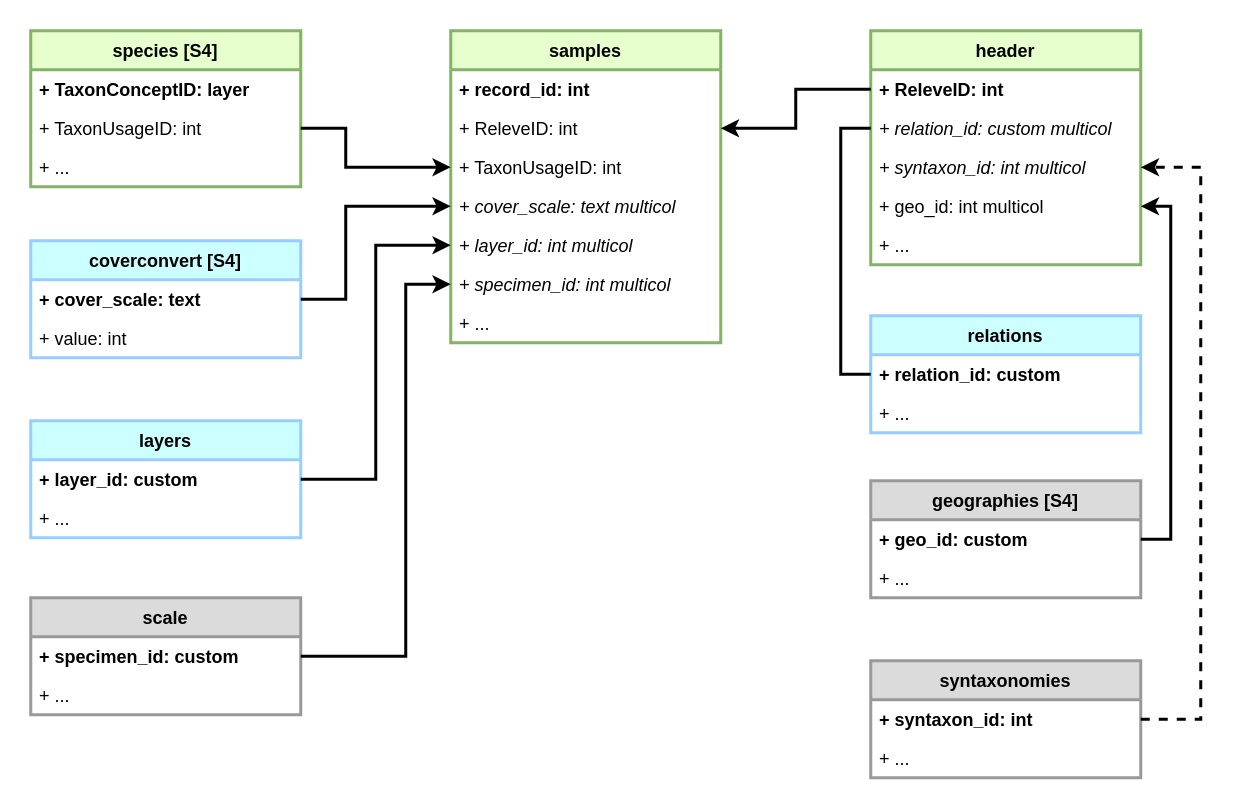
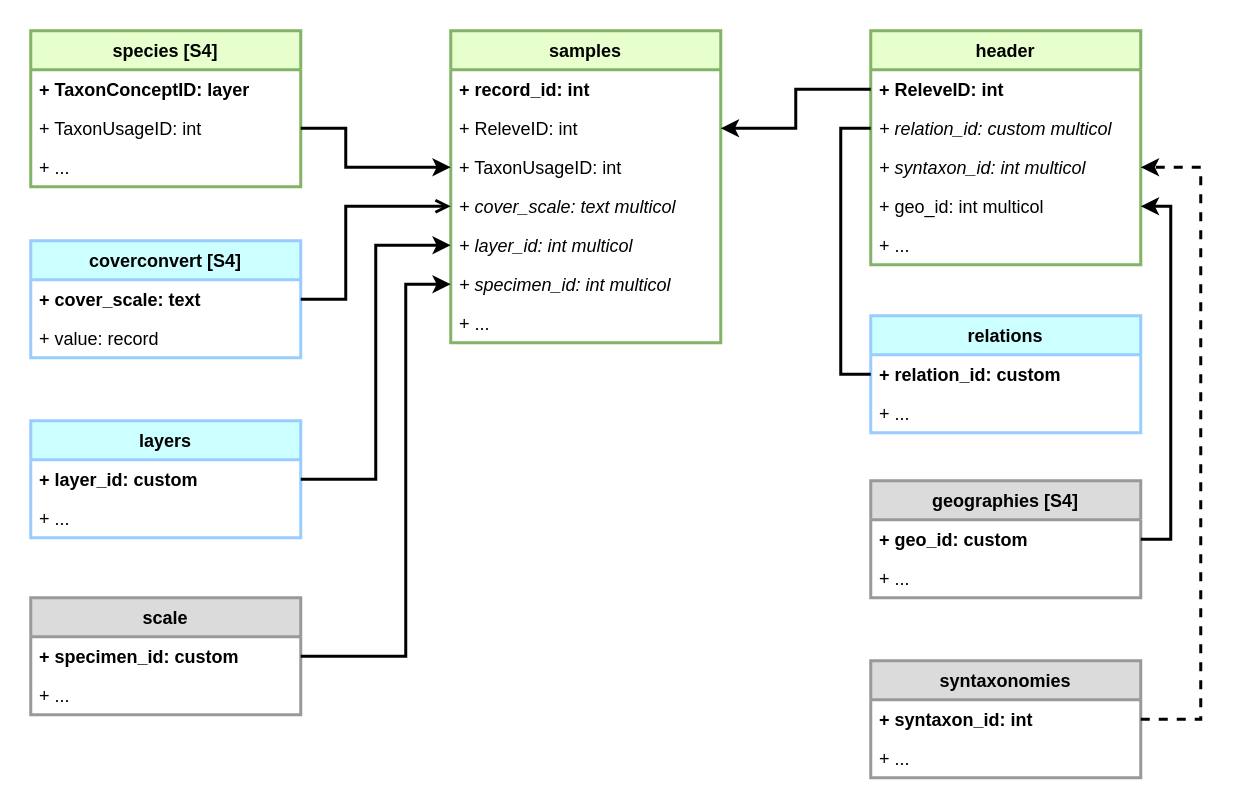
- <mxCell id="25" style="edgeStyle=orthogonalEdgeStyle;rounded=0;orthogonalLoop=1;jettySize=auto;html=1;exitX=1;exitY=0.5;exitDx=0;exitDy=0;entryX=0;entryY=0.5;entryDx=0;entryDy=0;strokeColor=#000000;strokeWidth=2;fontColor=#000000;" edge="1" parent="1" source="23" target="10"><mxGeometry relative="1" as="geometry"><Array as="points"><mxPoint x="230" y="199" /><mxPoint x="230" y="137" /></Array></mxGeometry></mxCell>
+ <mxCell id="25" style="edgeStyle=orthogonalEdgeStyle;rounded=0;orthogonalLoop=1;jettySize=auto;html=1;exitX=1;exitY=0.5;exitDx=0;exitDy=0;entryX=0;entryY=0.5;entryDx=0;entryDy=0;strokeColor=#000000;strokeWidth=2;fontColor=#000000;endArrow=open;" edge="1" parent="1" source="23" target="10"><mxGeometry relative="1" as="geometry"><Array as="points"><mxPoint x="230" y="199" /><mxPoint x="230" y="137" /></Array></mxGeometry></mxCell>
- <mxCell id="24" value="+ value: int" style="text;strokeColor=none;fillColor=none;align=left;verticalAlign=top;spacingLeft=4;spacingRight=4;overflow=hidden;rotatable=0;points=[[0,0.5],[1,0.5]];portConstraint=eastwest;fontColor=#000000;" vertex="1" parent="22"><mxGeometry y="52" width="180" height="26" as="geometry" /></mxCell>
+ <mxCell id="24" value="+ value: record" style="text;strokeColor=none;fillColor=none;align=left;verticalAlign=top;spacingLeft=4;spacingRight=4;overflow=hidden;rotatable=0;points=[[0,0.5],[1,0.5]];portConstraint=eastwest;fontColor=#000000;" vertex="1" parent="22"><mxGeometry y="52" width="180" height="26" as="geometry" /></mxCell>
